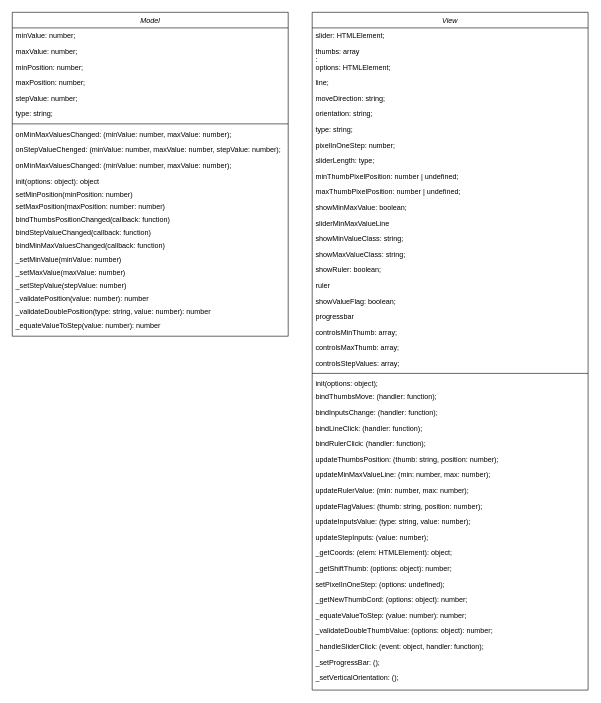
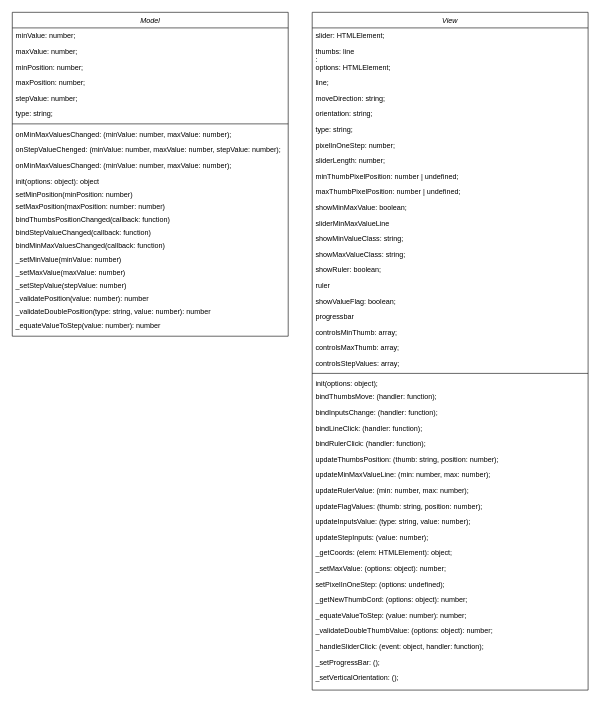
- <mxCell id="27" value="thumbs: array&#10;;" style="text;align=left;verticalAlign=top;spacingLeft=4;spacingRight=4;overflow=hidden;rotatable=0;points=[[0,0.5],[1,0.5]];portConstraint=eastwest;rounded=0;shadow=0;html=0;" vertex="1" parent="25"><mxGeometry y="52" width="460" height="26" as="geometry" /></mxCell>
+ <mxCell id="27" value="thumbs: line&#10;;" style="text;align=left;verticalAlign=top;spacingLeft=4;spacingRight=4;overflow=hidden;rotatable=0;points=[[0,0.5],[1,0.5]];portConstraint=eastwest;rounded=0;shadow=0;html=0;" vertex="1" parent="25"><mxGeometry y="52" width="460" height="26" as="geometry" /></mxCell>
- <mxCell id="34" value="sliderLength: type;" style="text;align=left;verticalAlign=top;spacingLeft=4;spacingRight=4;overflow=hidden;rotatable=0;points=[[0,0.5],[1,0.5]];portConstraint=eastwest;rounded=0;shadow=0;html=0;" vertex="1" parent="25"><mxGeometry y="234" width="460" height="26" as="geometry" /></mxCell>
+ <mxCell id="34" value="sliderLength: number;" style="text;align=left;verticalAlign=top;spacingLeft=4;spacingRight=4;overflow=hidden;rotatable=0;points=[[0,0.5],[1,0.5]];portConstraint=eastwest;rounded=0;shadow=0;html=0;" vertex="1" parent="25"><mxGeometry y="234" width="460" height="26" as="geometry" /></mxCell>
- <mxCell id="61" value="_getShiftThumb: (options: object): number;" style="text;align=left;verticalAlign=top;spacingLeft=4;spacingRight=4;overflow=hidden;rotatable=0;points=[[0,0.5],[1,0.5]];portConstraint=eastwest;rounded=0;shadow=0;html=0;" vertex="1" parent="25"><mxGeometry y="914" width="460" height="26" as="geometry" /></mxCell>
+ <mxCell id="61" value="_setMaxValue: (options: object): number;" style="text;align=left;verticalAlign=top;spacingLeft=4;spacingRight=4;overflow=hidden;rotatable=0;points=[[0,0.5],[1,0.5]];portConstraint=eastwest;rounded=0;shadow=0;html=0;" vertex="1" parent="25"><mxGeometry y="914" width="460" height="26" as="geometry" /></mxCell>
